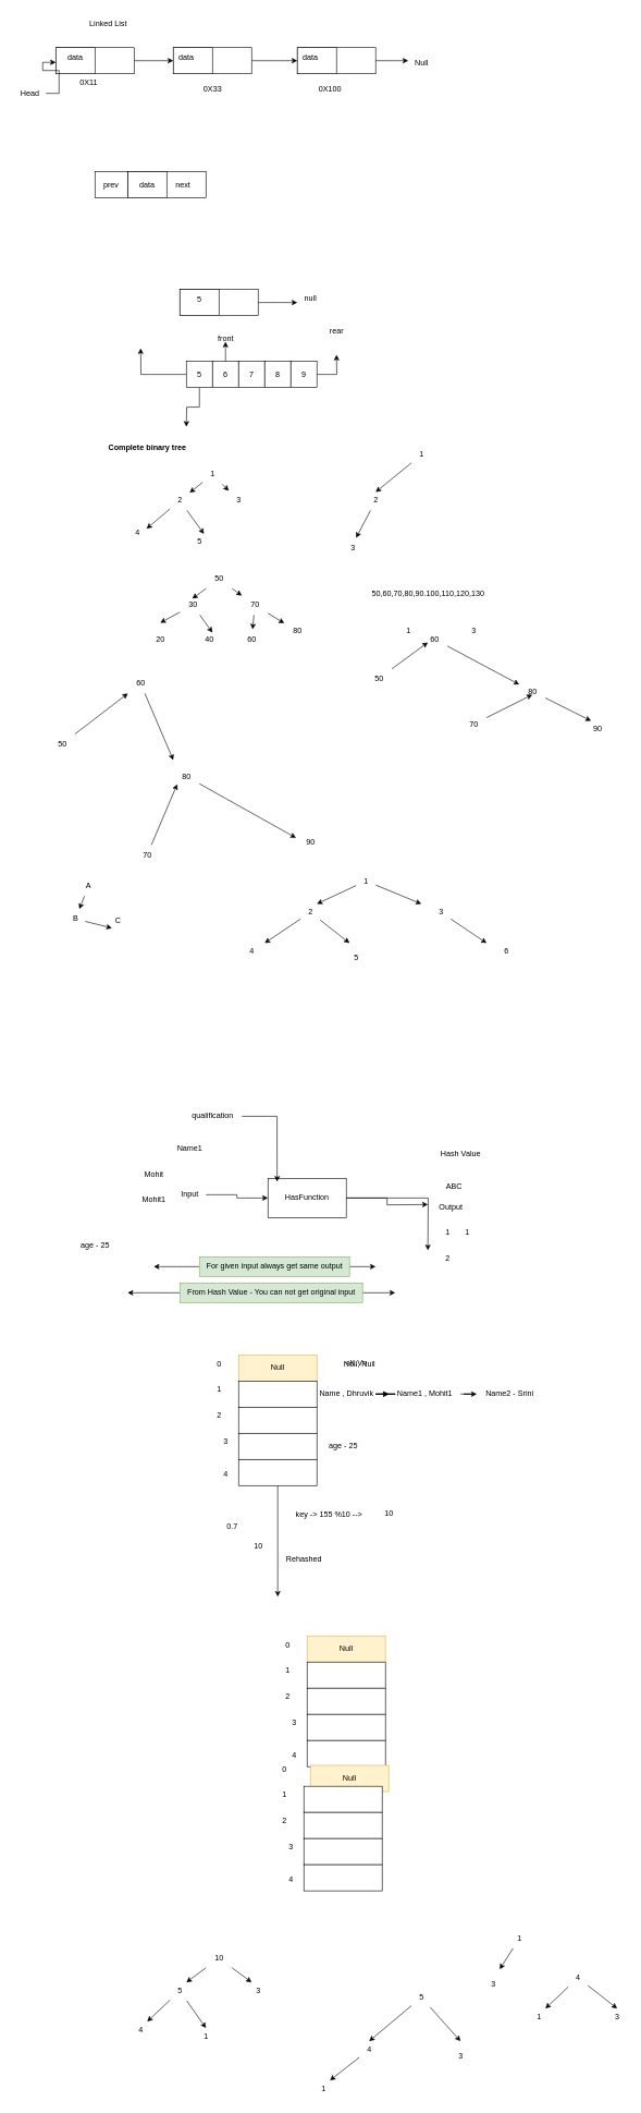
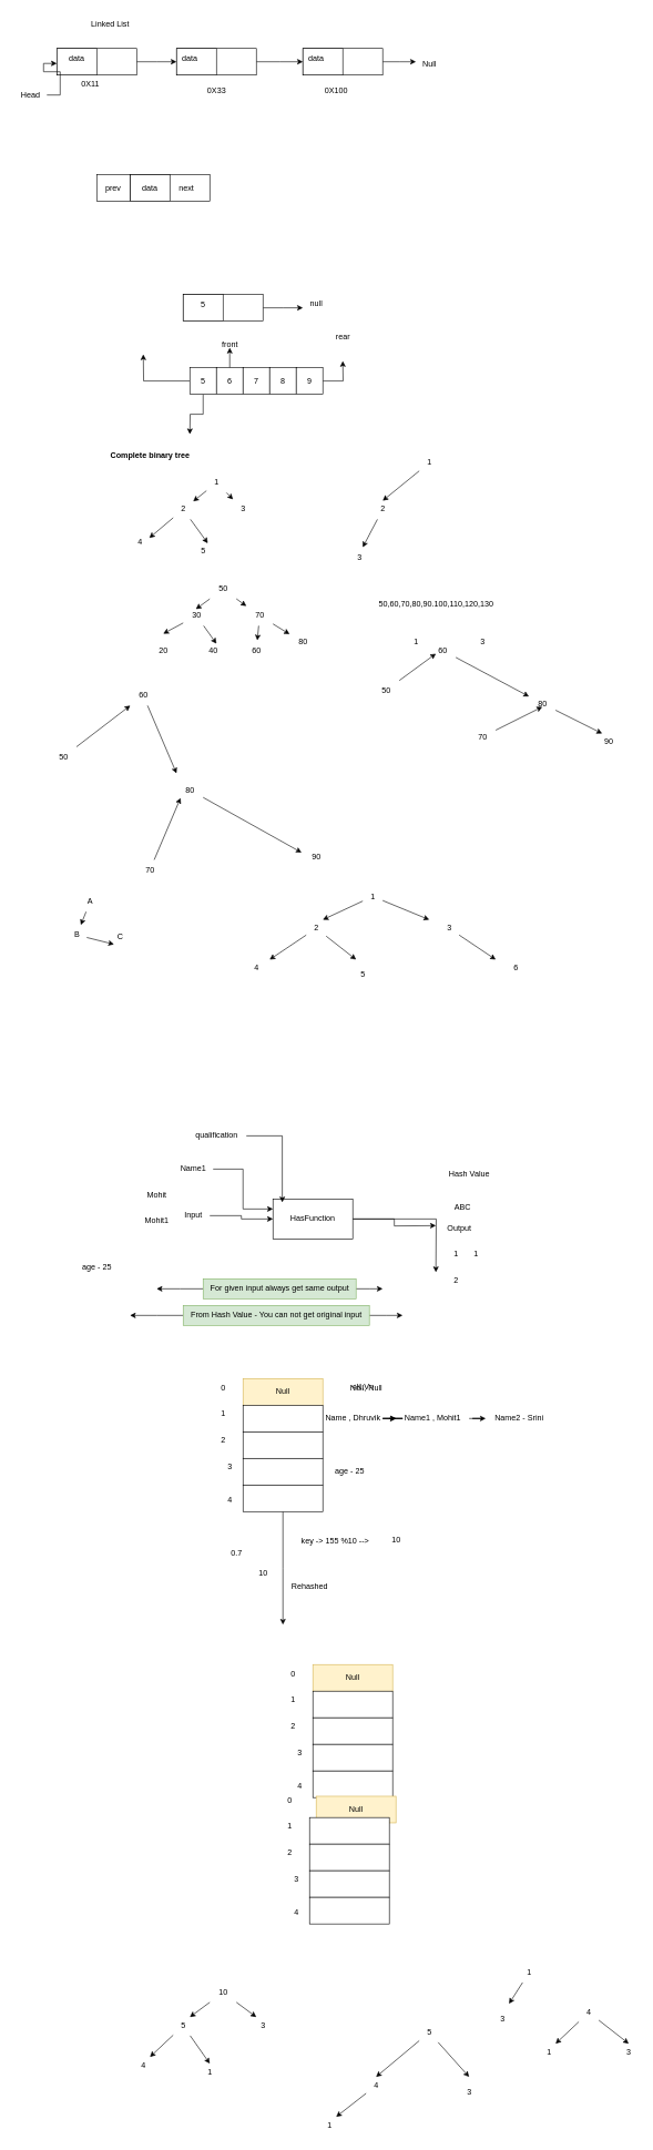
+ <mxCell id="137" style="edgeStyle=orthogonalEdgeStyle;rounded=0;orthogonalLoop=1;jettySize=auto;html=1;entryX=0;entryY=0.25;entryDx=0;entryDy=0;" parent="1" source="138" target="108" edge="1"><mxGeometry relative="1" as="geometry" /></mxCell>
